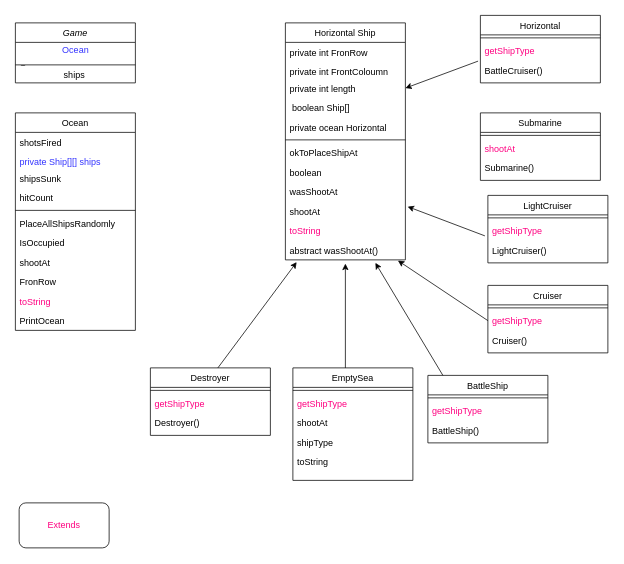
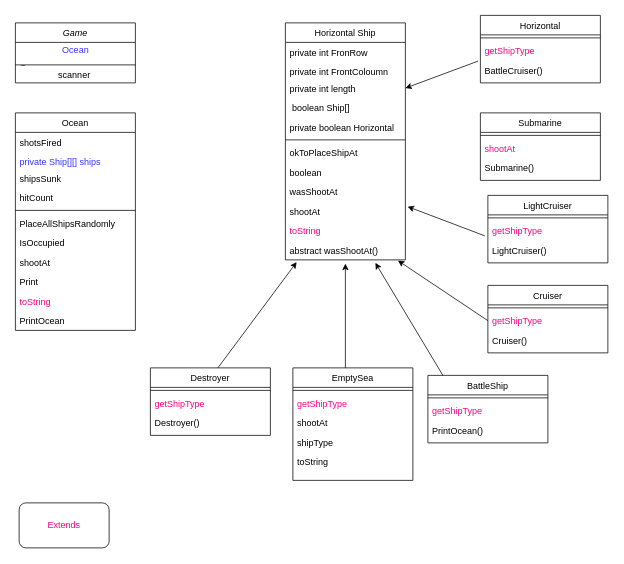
- <mxCell id="22" value="ships&amp;nbsp;" style="text;html=1;resizable=0;autosize=1;align=center;verticalAlign=middle;points=[];fillColor=none;strokeColor=none;rounded=0;" vertex="1" parent="18"><mxGeometry y="60" width="160" height="20" as="geometry" /></mxCell>
+ <mxCell id="22" value="scanner&amp;nbsp;" style="text;html=1;resizable=0;autosize=1;align=center;verticalAlign=middle;points=[];fillColor=none;strokeColor=none;rounded=0;" vertex="1" parent="18"><mxGeometry y="60" width="160" height="20" as="geometry" /></mxCell>
- <mxCell id="28" value="private ocean Horizontal" style="text;align=left;verticalAlign=top;spacingLeft=4;spacingRight=4;overflow=hidden;rotatable=0;points=[[0,0.5],[1,0.5]];portConstraint=eastwest;rounded=0;shadow=0;html=0;" vertex="1" parent="23"><mxGeometry y="126" width="160" height="26" as="geometry" /></mxCell>
+ <mxCell id="28" value="private boolean Horizontal" style="text;align=left;verticalAlign=top;spacingLeft=4;spacingRight=4;overflow=hidden;rotatable=0;points=[[0,0.5],[1,0.5]];portConstraint=eastwest;rounded=0;shadow=0;html=0;" vertex="1" parent="23"><mxGeometry y="126" width="160" height="26" as="geometry" /></mxCell>
- <mxCell id="15" value="FronRow" style="text;align=left;verticalAlign=top;spacingLeft=4;spacingRight=4;overflow=hidden;rotatable=0;points=[[0,0.5],[1,0.5]];portConstraint=eastwest;" vertex="1" parent="6"><mxGeometry y="212" width="160" height="26" as="geometry" /></mxCell>
+ <mxCell id="15" value="Print" style="text;align=left;verticalAlign=top;spacingLeft=4;spacingRight=4;overflow=hidden;rotatable=0;points=[[0,0.5],[1,0.5]];portConstraint=eastwest;" vertex="1" parent="6"><mxGeometry y="212" width="160" height="26" as="geometry" /></mxCell>
- <mxCell id="51" value="BattleShip()" style="text;align=left;verticalAlign=top;spacingLeft=4;spacingRight=4;overflow=hidden;rotatable=0;points=[[0,0.5],[1,0.5]];portConstraint=eastwest;" vertex="1" parent="48"><mxGeometry y="60" width="160" height="26" as="geometry" /></mxCell>
+ <mxCell id="51" value="PrintOcean()" style="text;align=left;verticalAlign=top;spacingLeft=4;spacingRight=4;overflow=hidden;rotatable=0;points=[[0,0.5],[1,0.5]];portConstraint=eastwest;" vertex="1" parent="48"><mxGeometry y="60" width="160" height="26" as="geometry" /></mxCell>
